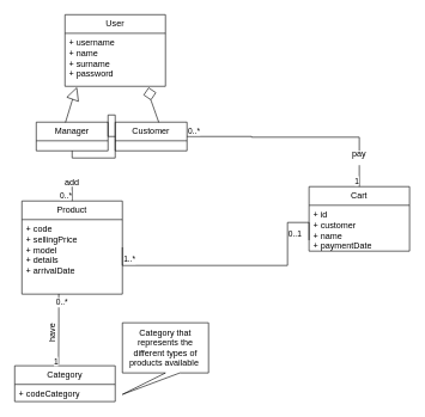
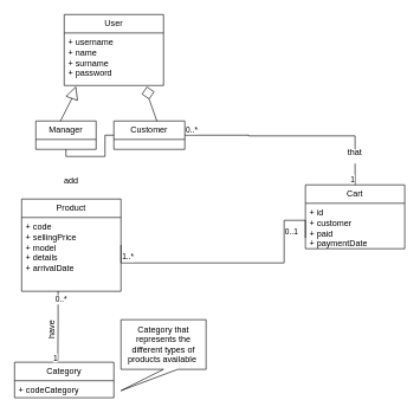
- <mxCell id="5" value="Manager" style="swimlane;fontStyle=0;childLayout=stackLayout;horizontal=1;startSize=26;fillColor=none;horizontalStack=0;resizeParent=1;resizeParentMax=0;resizeLast=0;collapsible=1;marginBottom=0;whiteSpace=wrap;html=1;" parent="1" vertex="1"><mxGeometry x="50" y="170" width="100" height="40" as="geometry" /></mxCell>
+ <mxCell id="5" value="Manager" style="swimlane;fontStyle=0;childLayout=stackLayout;horizontal=1;startSize=26;fillColor=none;horizontalStack=0;resizeParent=1;resizeParentMax=0;resizeLast=0;collapsible=1;marginBottom=0;whiteSpace=wrap;html=1;" parent="1" vertex="1"><mxGeometry x="50" y="170" width="85" height="40" as="geometry" /></mxCell>
- <mxCell id="23" value="pay" style="text;html=1;align=center;verticalAlign=middle;whiteSpace=wrap;rounded=0;" parent="1" vertex="1"><mxGeometry x="470" y="200" width="60" height="30" as="geometry" /></mxCell>
+ <mxCell id="23" value="that" style="text;html=1;align=center;verticalAlign=middle;whiteSpace=wrap;rounded=0;" parent="1" vertex="1"><mxGeometry x="470" y="200" width="60" height="30" as="geometry" /></mxCell>
- <mxCell id="10" value="" style="endArrow=none;html=1;edgeStyle=orthogonalEdgeStyle;rounded=0;exitX=0.5;exitY=1;exitDx=0;exitDy=0;entryX=0.5;entryY=0;entryDx=0;entryDy=0;" parent="1" source="13" target="6" edge="1"><mxGeometry relative="1" as="geometry"><mxPoint x="230" y="300" as="sourcePoint" /><mxPoint x="390" y="300" as="targetPoint" /></mxGeometry></mxCell>
- <mxCell id="11" value="0..*" style="edgeLabel;resizable=0;html=1;align=right;verticalAlign=bottom;" parent="10" connectable="0" vertex="1"><mxGeometry x="1" relative="1" as="geometry" /></mxCell>
- <mxCell id="15" value="+ id&lt;div&gt;+ customer&lt;/div&gt;&lt;div&gt;+ name&lt;/div&gt;&lt;div&gt;+ paymentDate&lt;/div&gt;" style="text;strokeColor=none;fillColor=none;align=left;verticalAlign=top;spacingLeft=4;spacingRight=4;overflow=hidden;rotatable=0;points=[[0,0.5],[1,0.5]];portConstraint=eastwest;whiteSpace=wrap;html=1;" parent="14" vertex="1"><mxGeometry y="26" width="140" height="64" as="geometry" /></mxCell>
+ <mxCell id="15" value="+ id&lt;div&gt;+ customer&lt;/div&gt;&lt;div&gt;+ paid&lt;/div&gt;&lt;div&gt;+ paymentDate&lt;/div&gt;" style="text;strokeColor=none;fillColor=none;align=left;verticalAlign=top;spacingLeft=4;spacingRight=4;overflow=hidden;rotatable=0;points=[[0,0.5],[1,0.5]];portConstraint=eastwest;whiteSpace=wrap;html=1;" parent="14" vertex="1"><mxGeometry y="26" width="140" height="64" as="geometry" /></mxCell>
